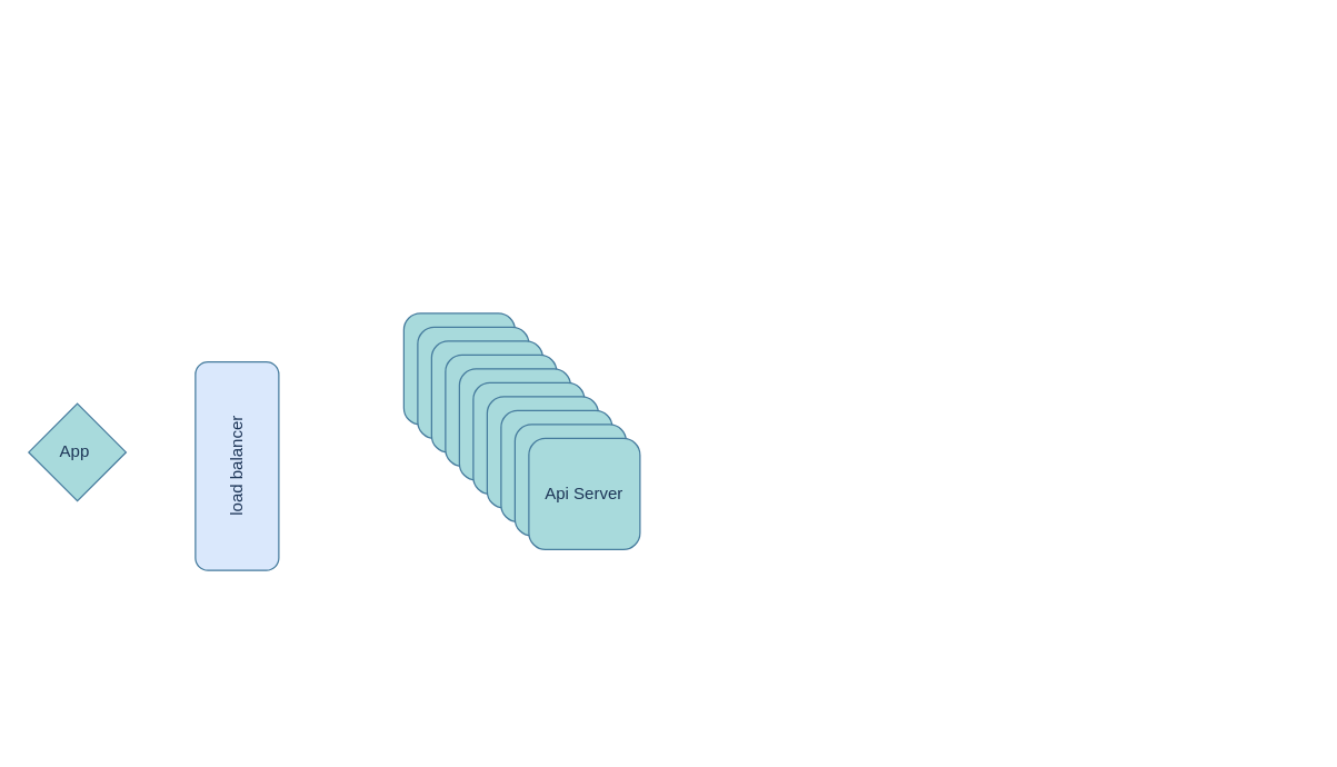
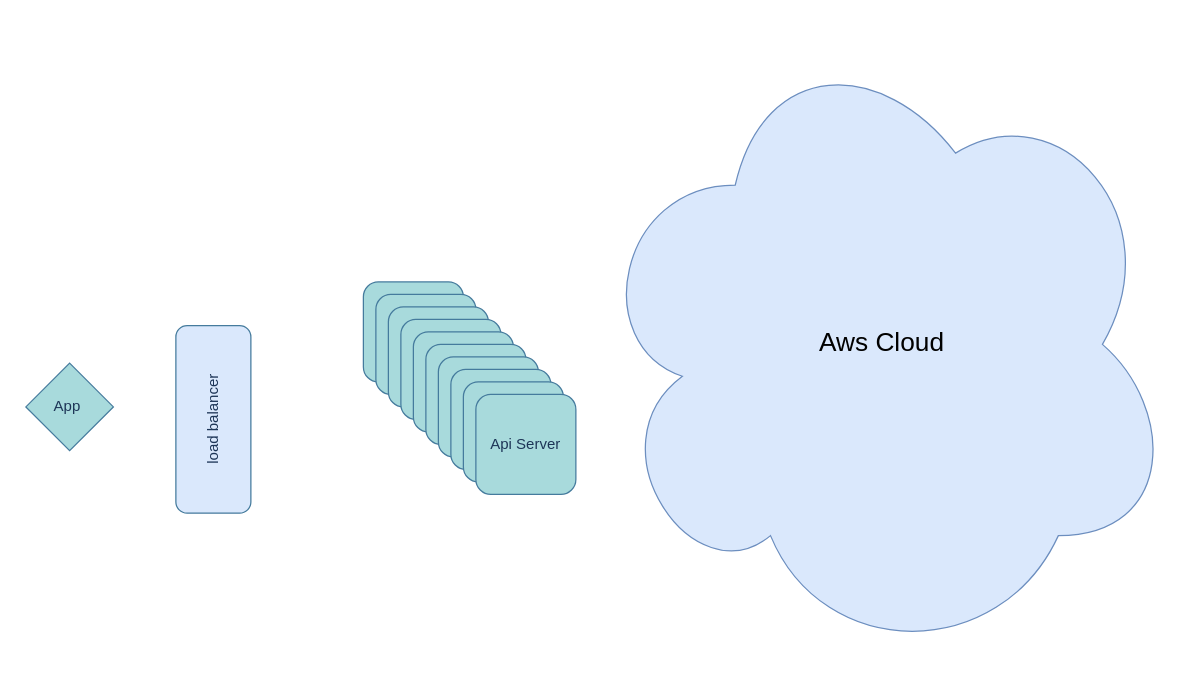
+ <mxCell id="2" value="&lt;p style=&quot;line-height: 100%;&quot;&gt;&lt;font style=&quot;font-size: 21px;&quot;&gt;Aws Cloud&lt;/font&gt;&lt;/p&gt;" style="ellipse;shape=cloud;whiteSpace=wrap;html=1;rounded=1;fillColor=#dae8fc;strokeColor=#6c8ebf;perimeterSpacing=0;align=center;" vertex="1" parent="1"><mxGeometry x="470" y="20" width="470" height="510" as="geometry" /></mxCell>
